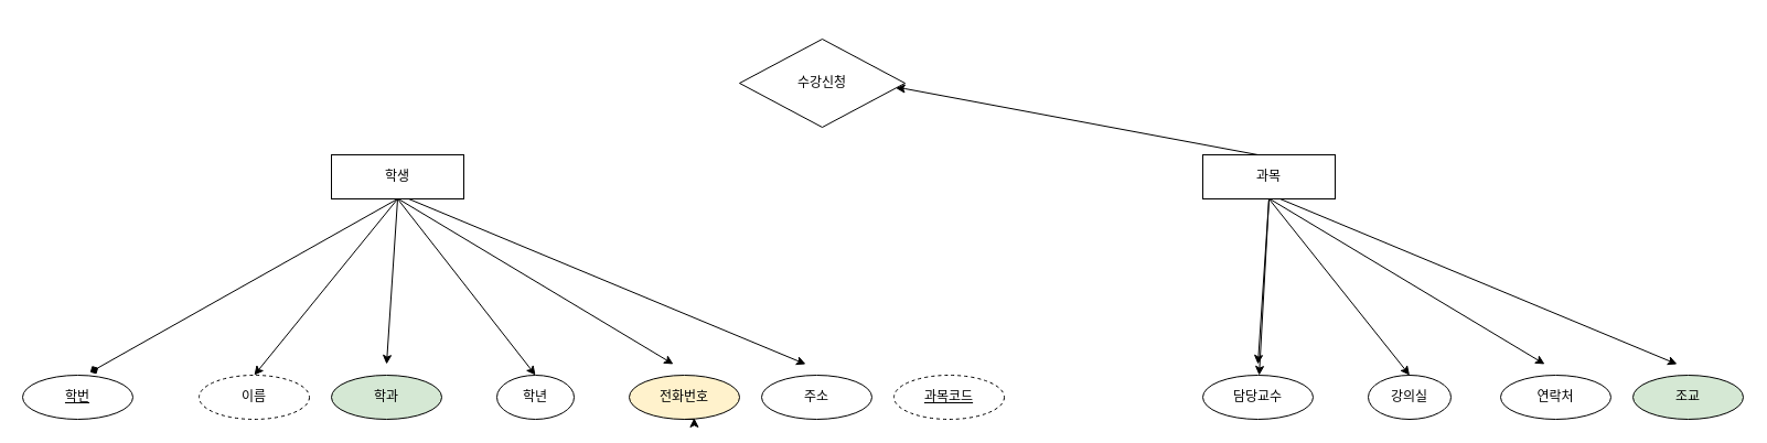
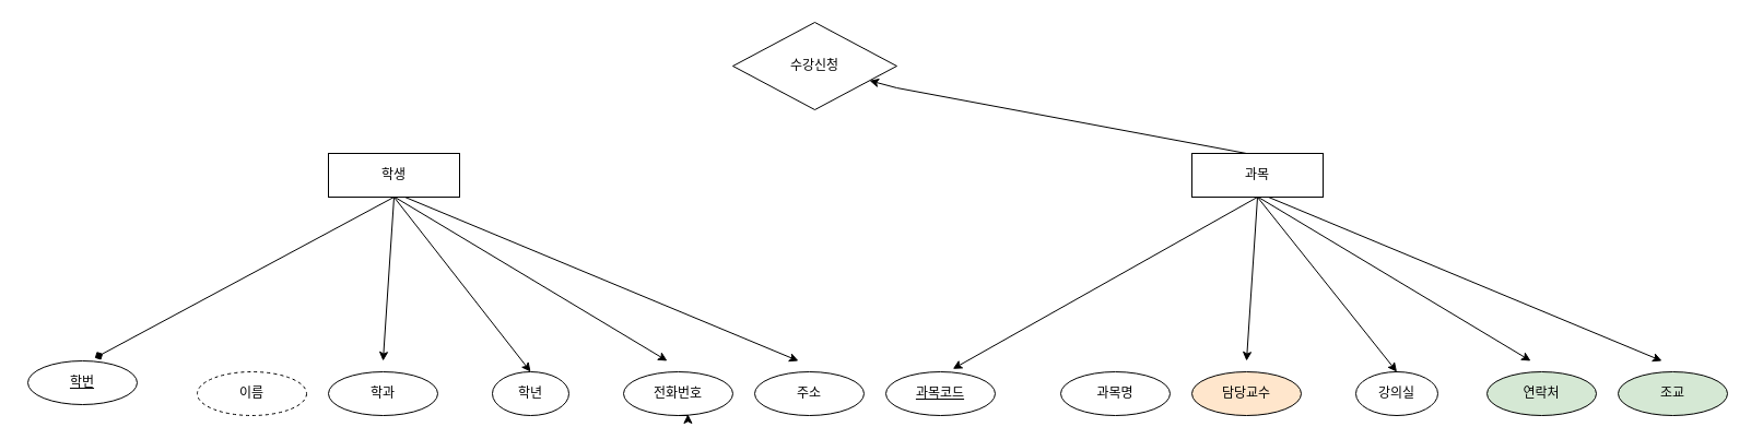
- <mxCell id="28" value="수강신청" style="rhombus;whiteSpace=wrap;html=1;" vertex="1" parent="1"><mxGeometry x="670" y="35" width="150" height="80" as="geometry" /></mxCell>
+ <mxCell id="28" value="수강신청" style="rhombus;whiteSpace=wrap;html=1;" vertex="1" parent="1"><mxGeometry x="670" y="20" width="150" height="80" as="geometry" /></mxCell>
- <mxCell id="23" value="" style="rounded=0;orthogonalLoop=1;jettySize=auto;html=1;entryX=0.5;entryY=0;entryDx=0;entryDy=0;exitX=0.5;exitY=1;exitDx=0;exitDy=0;" edge="1" source="16" target="17" parent="1"><mxGeometry relative="1" as="geometry"><mxPoint x="369" y="183" as="sourcePoint" /><mxPoint x="150" y="260" as="targetPoint" /></mxGeometry></mxCell>
- <mxCell id="2" value="" style="rounded=0;orthogonalLoop=1;jettySize=auto;html=1;exitX=0.5;exitY=1;exitDx=0;exitDy=0;" edge="1" parent="1" source="4" target="7"><mxGeometry relative="1" as="geometry" /></mxCell>
+ <mxCell id="2" value="" style="rounded=0;orthogonalLoop=1;jettySize=auto;html=1;entryX=0.613;entryY=-0.067;entryDx=0;entryDy=0;entryPerimeter=0;exitX=0.5;exitY=1;exitDx=0;exitDy=0;" edge="1" parent="1" source="4" target="6"><mxGeometry relative="1" as="geometry" /></mxCell>
- <mxCell id="18" value="학번" style="ellipse;whiteSpace=wrap;html=1;align=center;fontStyle=4;" vertex="1" parent="1"><mxGeometry x="20" y="340" width="100" height="40" as="geometry" /></mxCell>
+ <mxCell id="18" value="학번" style="ellipse;whiteSpace=wrap;html=1;align=center;fontStyle=4;" vertex="1" parent="1"><mxGeometry x="25" y="330" width="100" height="40" as="geometry" /></mxCell>
- <mxCell id="19" value="학과" style="ellipse;whiteSpace=wrap;html=1;align=center;fillColor=#d5e8d4;" vertex="1" parent="1"><mxGeometry x="300" y="340" width="100" height="40" as="geometry" /></mxCell>
+ <mxCell id="19" value="학과" style="ellipse;whiteSpace=wrap;html=1;align=center;" vertex="1" parent="1"><mxGeometry x="300" y="340" width="100" height="40" as="geometry" /></mxCell>
- <mxCell id="21" value="전화번호" style="ellipse;whiteSpace=wrap;html=1;align=center;fillColor=#fff2cc;" vertex="1" parent="1"><mxGeometry x="570" y="340" width="100" height="40" as="geometry" /></mxCell>
+ <mxCell id="21" value="전화번호" style="ellipse;whiteSpace=wrap;html=1;align=center;" vertex="1" parent="1"><mxGeometry x="570" y="340" width="100" height="40" as="geometry" /></mxCell>
- <mxCell id="6" value="과목코드" style="ellipse;whiteSpace=wrap;html=1;align=center;fontStyle=4;dashed=1;" vertex="1" parent="1"><mxGeometry x="810" y="340" width="100" height="40" as="geometry" /></mxCell>
+ <mxCell id="6" value="과목코드" style="ellipse;whiteSpace=wrap;html=1;align=center;fontStyle=4;" vertex="1" parent="1"><mxGeometry x="810" y="340" width="100" height="40" as="geometry" /></mxCell>
+ <mxCell id="5" value="과목명" style="ellipse;whiteSpace=wrap;html=1;align=center;" vertex="1" parent="1"><mxGeometry x="970" y="340" width="100" height="40" as="geometry" /></mxCell>
- <mxCell id="7" value="담당교수" style="ellipse;whiteSpace=wrap;html=1;align=center;" vertex="1" parent="1"><mxGeometry x="1090" y="340" width="100" height="40" as="geometry" /></mxCell>
+ <mxCell id="7" value="담당교수" style="ellipse;whiteSpace=wrap;html=1;align=center;fillColor=#ffe6cc;" vertex="1" parent="1"><mxGeometry x="1090" y="340" width="100" height="40" as="geometry" /></mxCell>
- <mxCell id="9" value="연락처" style="ellipse;whiteSpace=wrap;html=1;align=center;" vertex="1" parent="1"><mxGeometry x="1360" y="340" width="100" height="40" as="geometry" /></mxCell>
+ <mxCell id="9" value="연락처" style="ellipse;whiteSpace=wrap;html=1;align=center;fillColor=#d5e8d4;" vertex="1" parent="1"><mxGeometry x="1360" y="340" width="100" height="40" as="geometry" /></mxCell>
